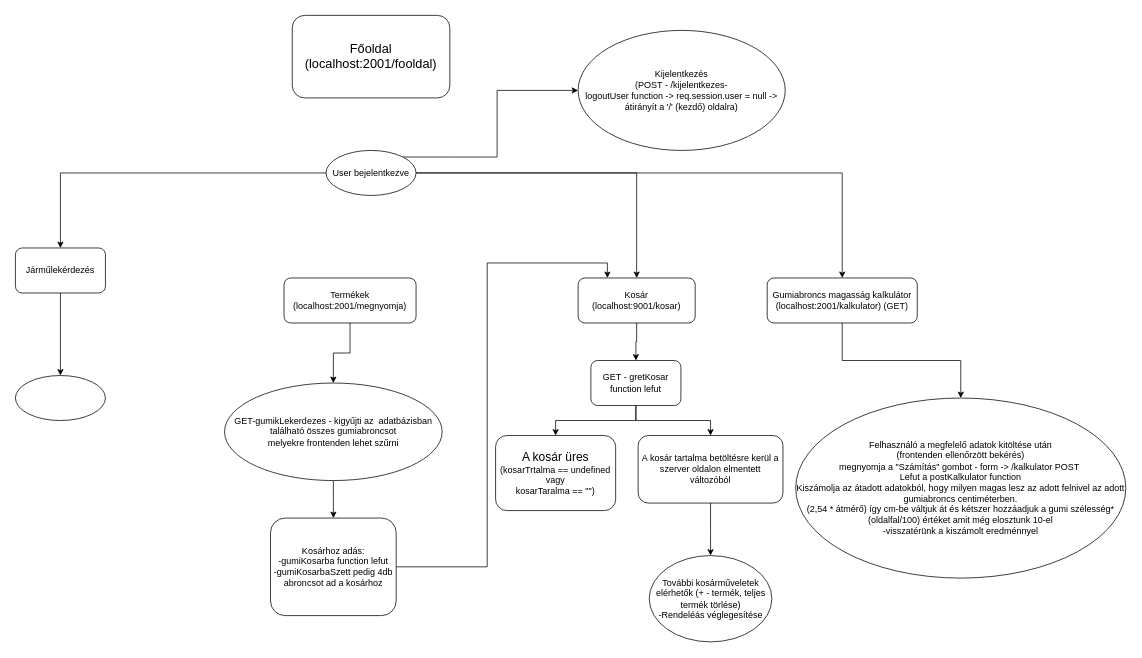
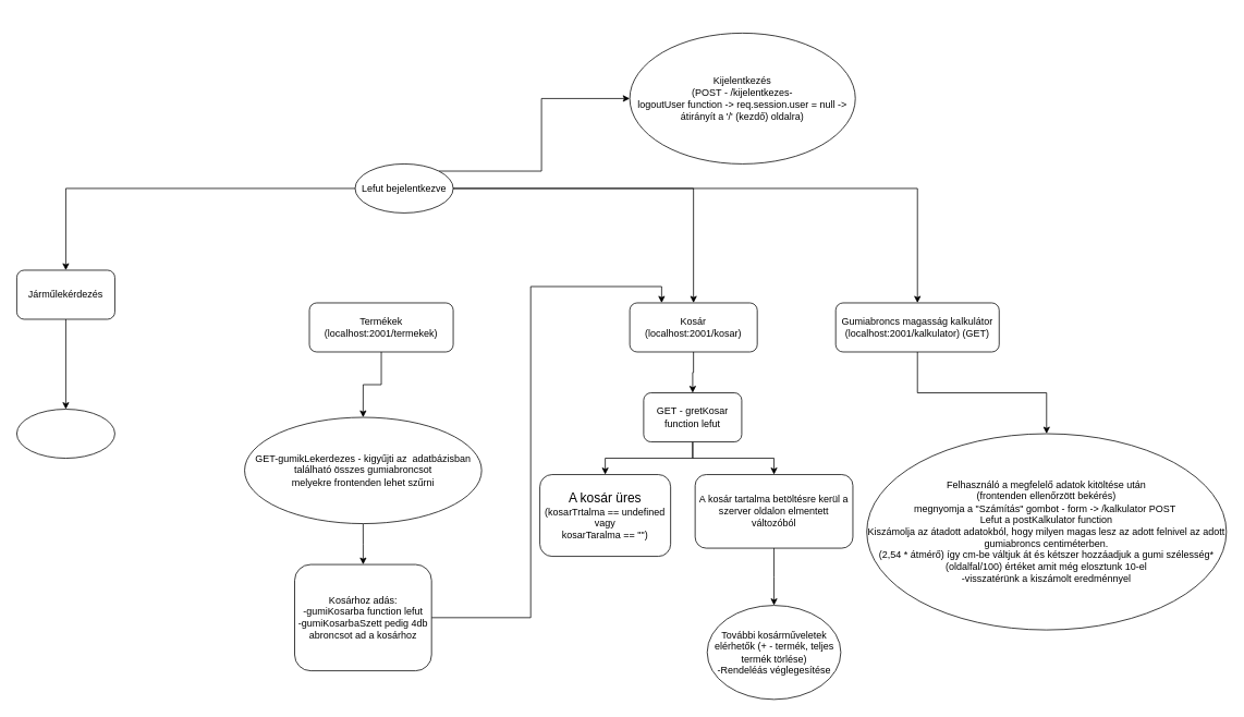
- <mxCell id="2" value="&lt;font style=&quot;font-size: 17px&quot;&gt;Főoldal&lt;br&gt;(localhost:2001/fooldal)&lt;/font&gt;" style="rounded=1;whiteSpace=wrap;html=1;" parent="1" vertex="1"><mxGeometry x="389" y="20" width="210" height="110" as="geometry" /></mxCell>
- <mxCell id="7" value="User bejelentkezve" style="ellipse;whiteSpace=wrap;html=1;rounded=1;" parent="1" vertex="1"><mxGeometry x="434" y="200" width="120" height="60" as="geometry" /></mxCell>
+ <mxCell id="7" value="Lefut bejelentkezve" style="ellipse;whiteSpace=wrap;html=1;rounded=1;" parent="1" vertex="1"><mxGeometry x="434" y="200" width="120" height="60" as="geometry" /></mxCell>
- <mxCell id="12" value="Termékek&lt;br&gt;(localhost:2001/megnyomja)" style="whiteSpace=wrap;html=1;rounded=1;" parent="1" vertex="1"><mxGeometry x="378" y="370" width="176" height="60" as="geometry" /></mxCell>
+ <mxCell id="12" value="Termékek&lt;br&gt;(localhost:2001/termekek)" style="whiteSpace=wrap;html=1;rounded=1;" parent="1" vertex="1"><mxGeometry x="378" y="370" width="176" height="60" as="geometry" /></mxCell>
- <mxCell id="14" value="Kosár&lt;br&gt;(localhost:9001/kosar)" style="whiteSpace=wrap;html=1;rounded=1;" parent="1" vertex="1"><mxGeometry x="770" y="370" width="156" height="60" as="geometry" /></mxCell>
+ <mxCell id="14" value="Kosár&lt;br&gt;(localhost:2001/kosar)" style="whiteSpace=wrap;html=1;rounded=1;" parent="1" vertex="1"><mxGeometry x="770" y="370" width="156" height="60" as="geometry" /></mxCell>
